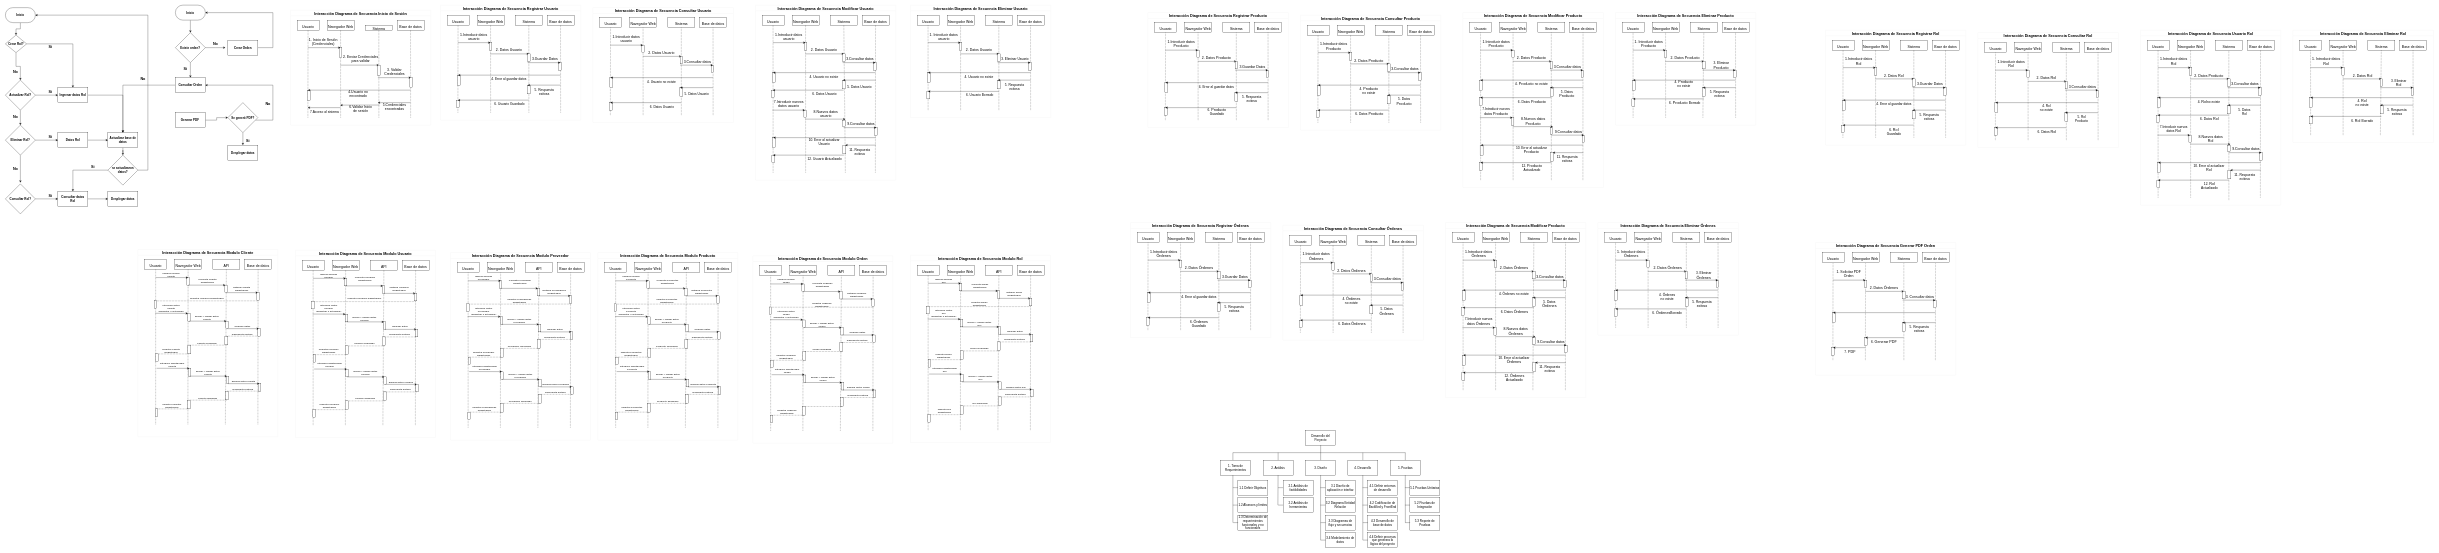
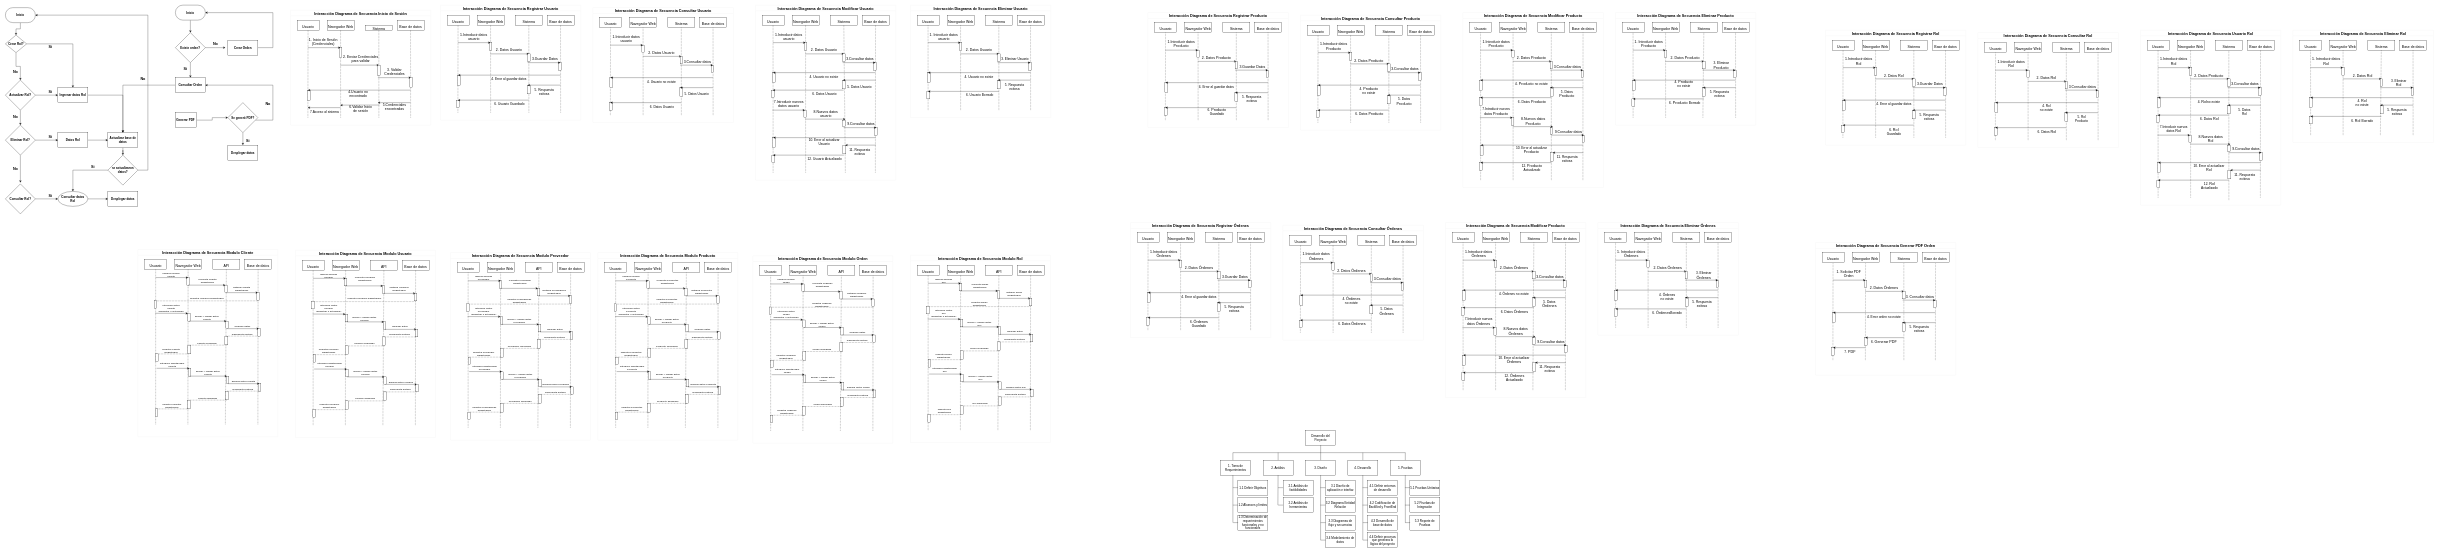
- <mxCell id="49" value="Generar PDF&amp;nbsp;" style="rounded=0;whiteSpace=wrap;html=1;fontStyle=1" parent="1" vertex="1"><mxGeometry x="700" y="450" width="120" height="60" as="geometry" /></mxCell>
+ <mxCell id="49" value="Generar PDF&amp;nbsp;" style="rounded=0;whiteSpace=wrap;html=1;fontStyle=1" parent="1" vertex="1"><mxGeometry x="700" y="450" width="85" height="60" as="geometry" /></mxCell>
- <mxCell id="15" value="Consultar datos&lt;br&gt;Rol" style="rounded=0;whiteSpace=wrap;html=1;fontStyle=1" parent="1" vertex="1"><mxGeometry x="230" y="765" width="120" height="60" as="geometry" /></mxCell>
+ <mxCell id="15" value="Consultar datos&lt;br&gt;Rol" style="ellipse;whiteSpace=wrap;html=1;fontStyle=1;" parent="1" vertex="1"><mxGeometry x="230" y="765" width="120" height="60" as="geometry" /></mxCell>
+ <mxCell id="654" value="4. Error orden no existe" style="text;html=1;align=center;verticalAlign=middle;resizable=0;points=[];autosize=1;strokeColor=none;fillColor=none;fontSize=13;" parent="634" vertex="1"><mxGeometry x="194.18" y="280" width="160" height="30" as="geometry" /></mxCell>
+ <mxCell id="967" value="Orden eliminada" style="text;html=1;align=center;verticalAlign=middle;resizable=0;points=[];autosize=1;strokeColor=none;fillColor=none;fontSize=10;" vertex="1" parent="1"><mxGeometry x="3239" y="1600.5" width="100" height="30" as="geometry" /></mxCell>
